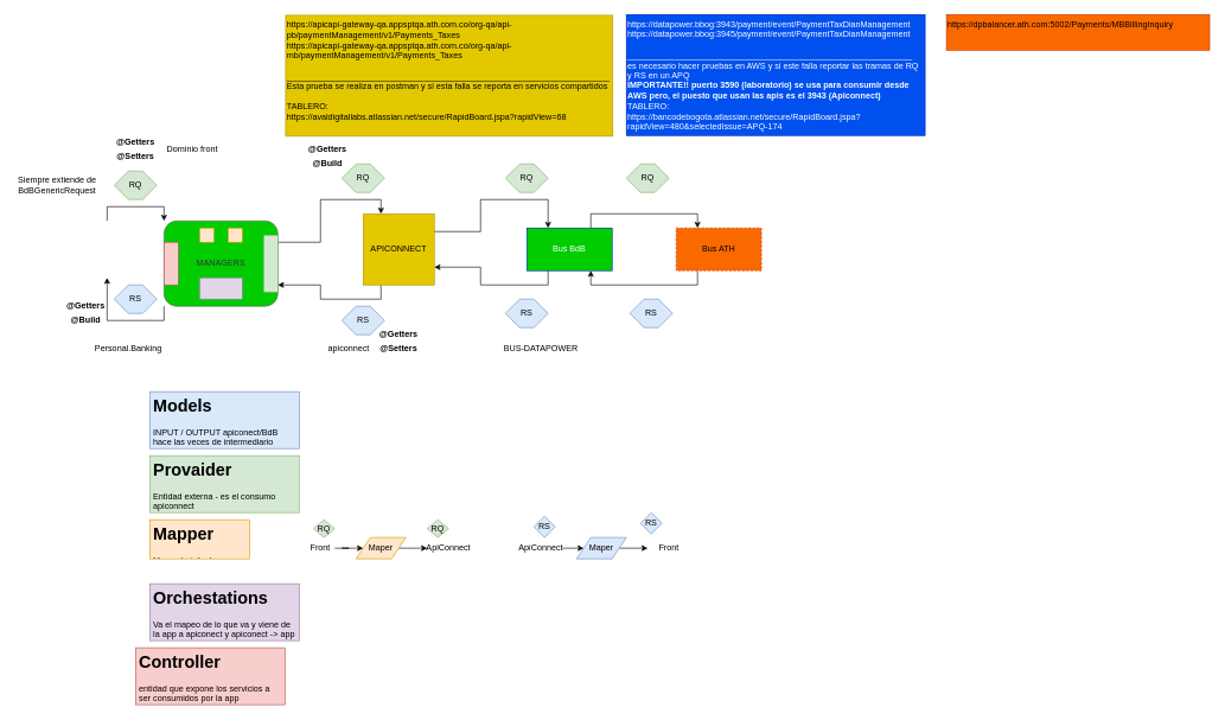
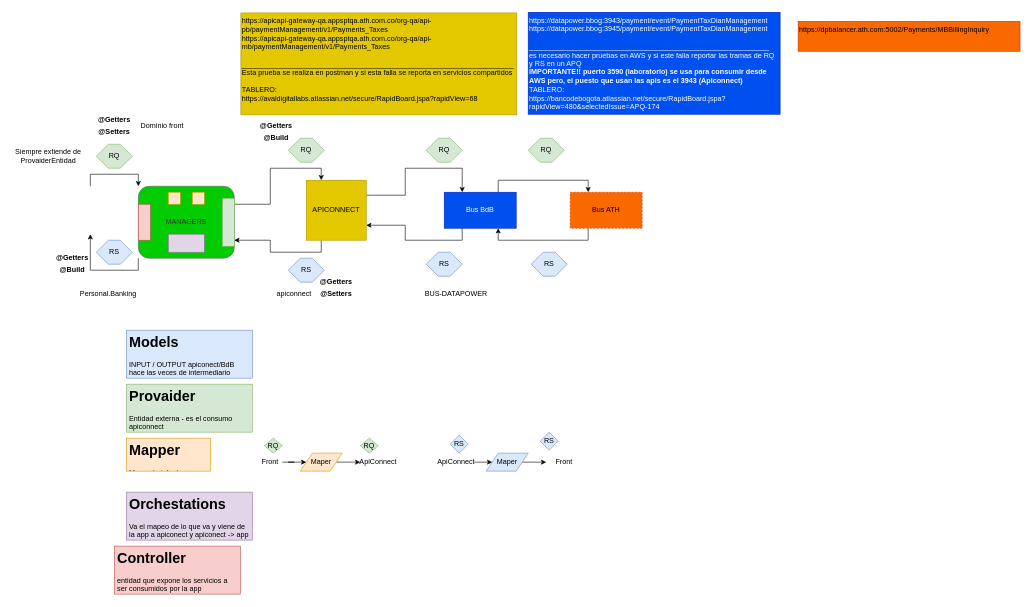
- <mxCell id="62" value="https://dpbalancer.ath.com:5002/Payments/MBBillingInquiry" style="text;whiteSpace=wrap;html=1;fillColor=#fa6800;strokeColor=#C73500;fontColor=#000000;" parent="1" vertex="1"><mxGeometry x="1330" y="20" width="370" height="50" as="geometry" /></mxCell>
+ <mxCell id="62" value="https://dpbalancer.ath.com:5002/Payments/MBBillingInquiry" style="text;whiteSpace=wrap;html=1;fillColor=#fa6800;strokeColor=#C73500;fontColor=#000000;" parent="1" vertex="1"><mxGeometry x="1330" y="35" width="370" height="50" as="geometry" /></mxCell>
- <mxCell id="36" value="Siempre extiende de BdBGenericRequest" style="text;html=1;strokeColor=none;fillColor=none;align=center;verticalAlign=middle;whiteSpace=wrap;rounded=0;" parent="1" vertex="1"><mxGeometry y="250" width="120" height="20" as="geometry" x="20" /></mxCell>
+ <mxCell id="36" value="Siempre extiende de ProvaiderEntidad" style="text;html=1;strokeColor=none;fillColor=none;align=center;verticalAlign=middle;whiteSpace=wrap;rounded=0;" parent="1" vertex="1"><mxGeometry y="250" width="120" height="20" as="geometry" x="20" /></mxCell>
- <mxCell id="17" value="Bus BdB" style="rounded=0;whiteSpace=wrap;html=1;fillColor=#00cc00;strokeColor=#001DBC;fontColor=#ffffff;" parent="1" vertex="1"><mxGeometry x="740" y="320" width="120" height="60" as="geometry" /></mxCell>
+ <mxCell id="17" value="Bus BdB" style="rounded=0;whiteSpace=wrap;html=1;fillColor=#0050ef;strokeColor=#001DBC;fontColor=#ffffff;" parent="1" vertex="1"><mxGeometry x="740" y="320" width="120" height="60" as="geometry" /></mxCell>
